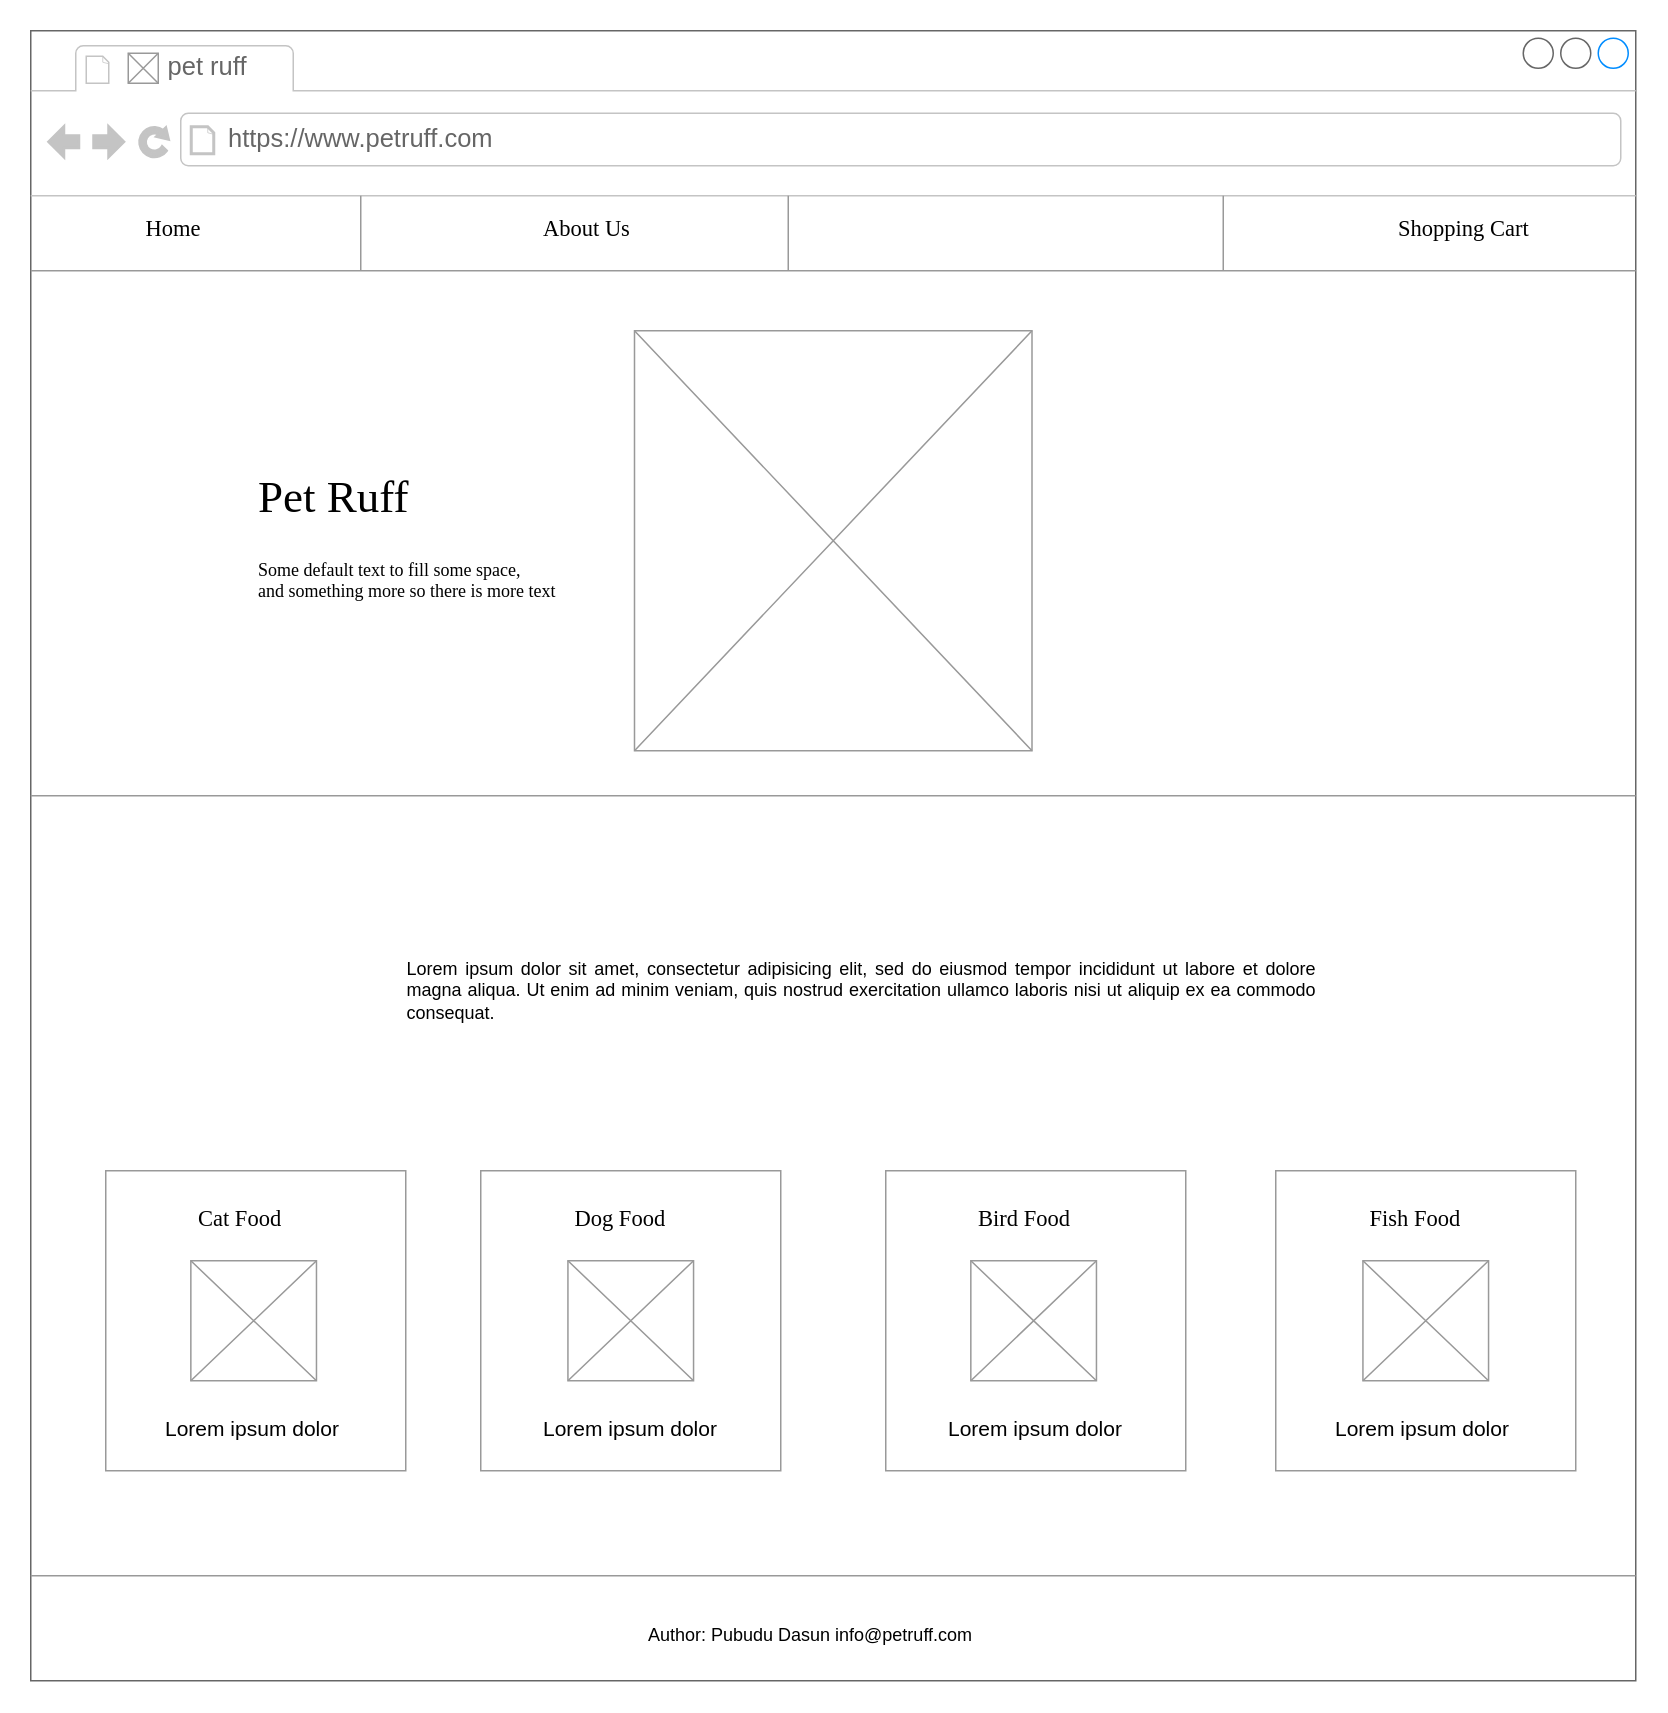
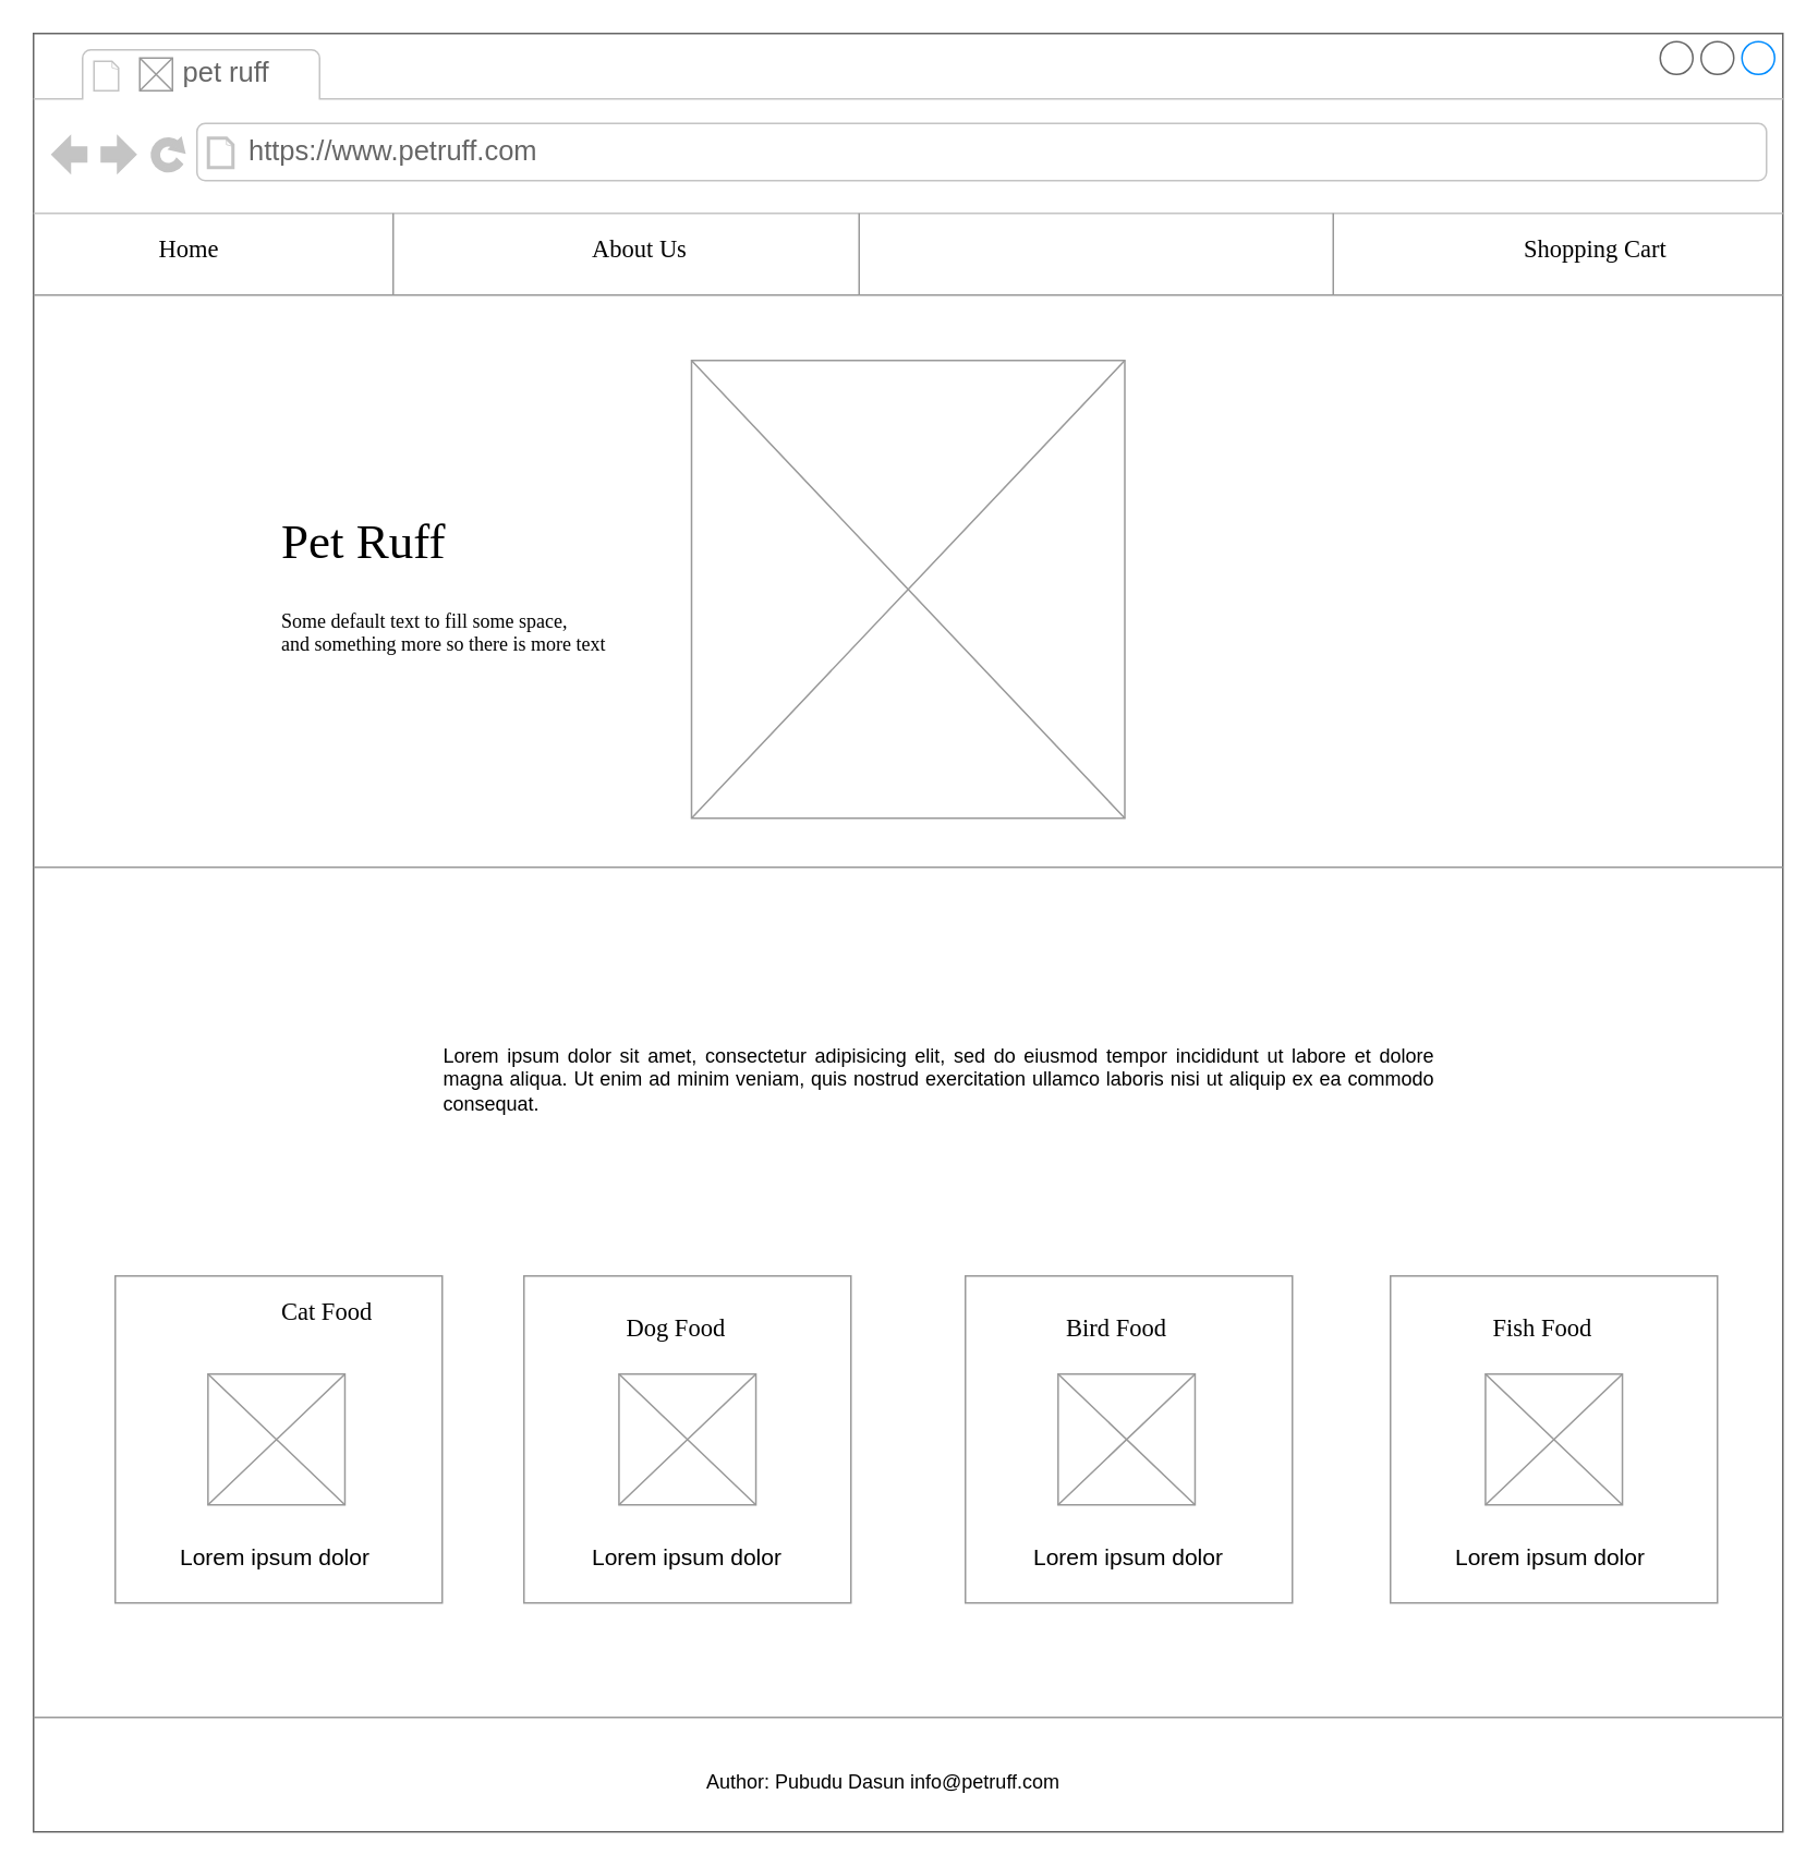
- <mxCell id="29" value="Cat Food" style="text;html=1;points=[];align=left;verticalAlign=top;spacingTop=-4;fontSize=15;fontFamily=Verdana" vertex="1" parent="3"><mxGeometry x="109.54" y="780" width="80.94" height="30" as="geometry" /></mxCell>
+ <mxCell id="29" value="Cat Food" style="text;html=1;points=[];align=left;verticalAlign=top;spacingTop=-4;fontSize=15;fontFamily=Verdana" vertex="1" parent="3"><mxGeometry x="149.54" y="770" width="80.94" height="30" as="geometry" /></mxCell>
